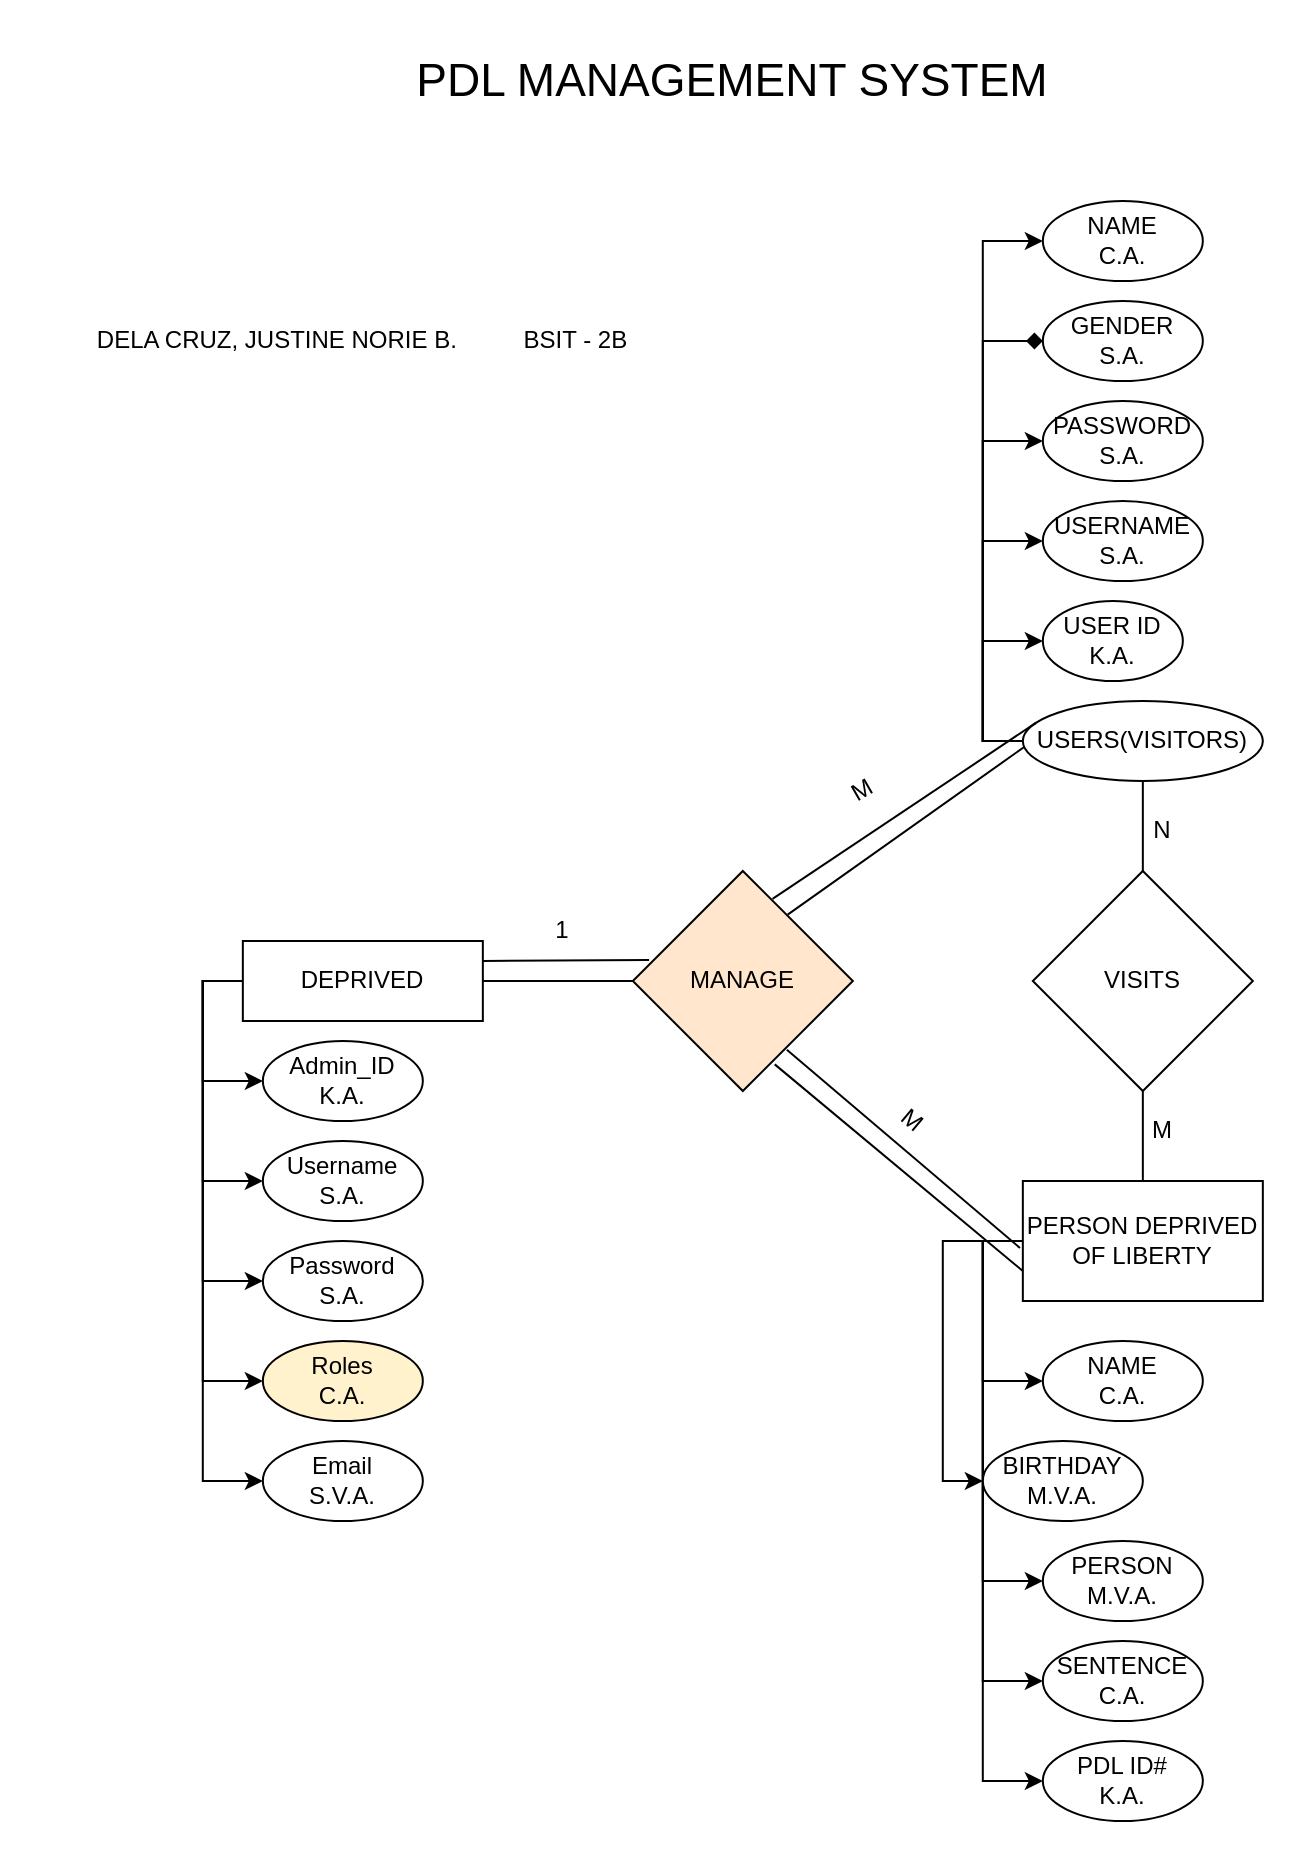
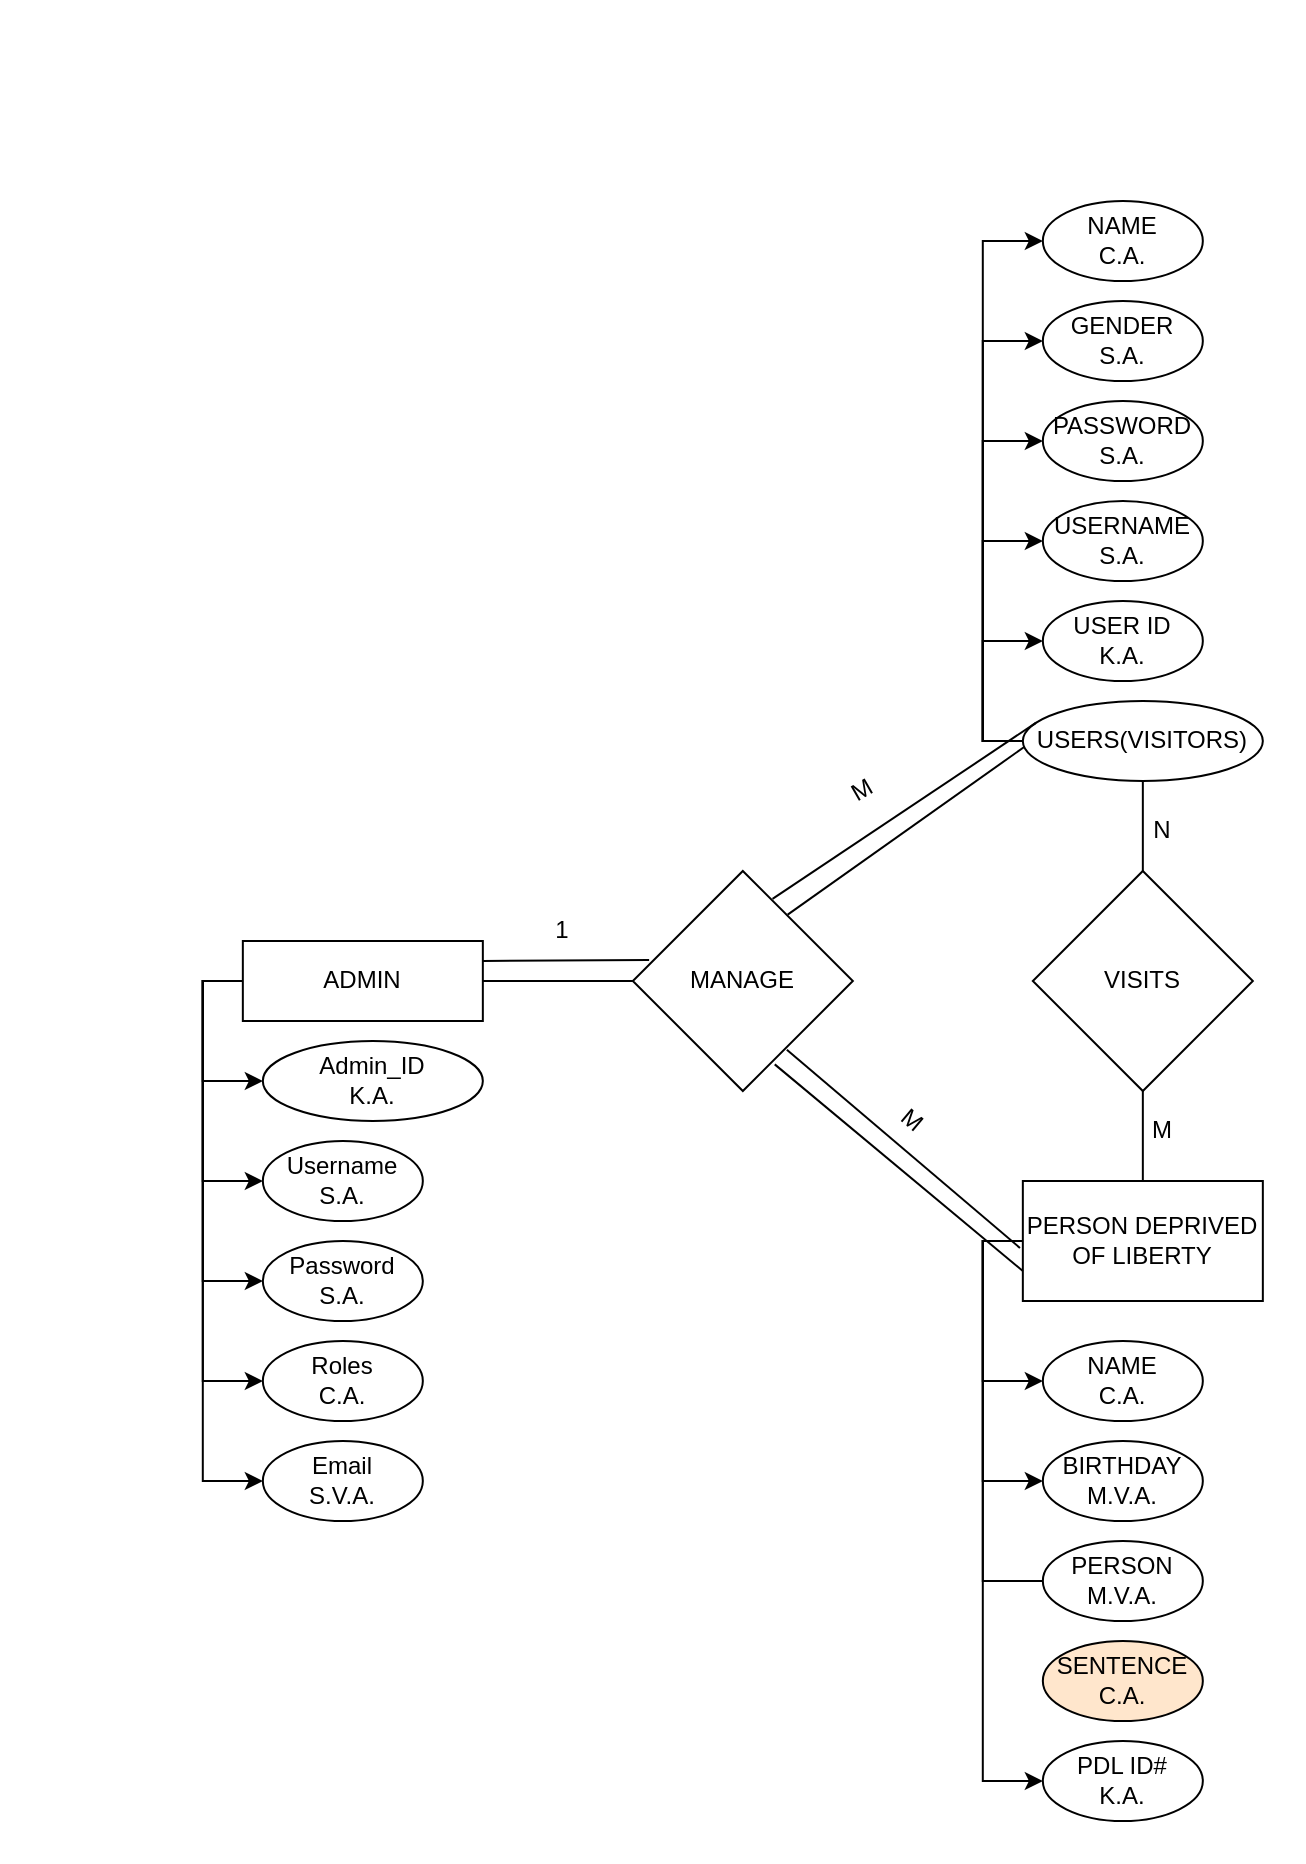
- <mxCell id="51" value="PDL MANAGEMENT SYSTEM" style="text;html=1;align=center;verticalAlign=middle;whiteSpace=wrap;rounded=0;fontSize=23;" vertex="1" parent="1"><mxGeometry x="206" y="20" width="320" height="40" as="geometry" /></mxCell>
- <mxCell id="50" value="DELA CRUZ, JUSTINE NORIE B.&lt;span style=&quot;white-space: pre;&quot;&gt;&#09;&lt;/span&gt;&lt;span style=&quot;white-space: pre;&quot;&gt;&#09;&lt;/span&gt;BSIT - 2B" style="text;html=1;align=center;verticalAlign=middle;whiteSpace=wrap;rounded=0;" vertex="1" parent="1"><mxGeometry x="20.92" y="150" width="320" height="40" as="geometry" /></mxCell>
- <mxCell id="19" style="edgeStyle=orthogonalEdgeStyle;rounded=0;orthogonalLoop=1;jettySize=auto;html=1;entryX=0;entryY=0.5;entryDx=0;entryDy=0;exitX=0;exitY=0.5;exitDx=0;exitDy=0;endArrow=diamond;" edge="1" parent="1" source="21" target="46"><mxGeometry relative="1" as="geometry"><mxPoint x="471" y="240" as="targetPoint" /></mxGeometry></mxCell>
+ <mxCell id="19" style="edgeStyle=orthogonalEdgeStyle;rounded=0;orthogonalLoop=1;jettySize=auto;html=1;entryX=0;entryY=0.5;entryDx=0;entryDy=0;exitX=0;exitY=0.5;exitDx=0;exitDy=0;" edge="1" parent="1" source="21" target="46"><mxGeometry relative="1" as="geometry"><mxPoint x="471" y="240" as="targetPoint" /></mxGeometry></mxCell>
- <mxCell id="49" value="USER ID&lt;div&gt;K.A.&lt;/div&gt;" style="ellipse;whiteSpace=wrap;html=1;" vertex="1" parent="1"><mxGeometry x="520.92" y="300" width="70" height="40" as="geometry" /></mxCell>
+ <mxCell id="49" value="USER ID&lt;div&gt;K.A.&lt;/div&gt;" style="ellipse;whiteSpace=wrap;html=1;" vertex="1" parent="1"><mxGeometry x="520.92" y="300" width="80" height="40" as="geometry" /></mxCell>
- <mxCell id="7" value="DEPRIVED" style="rounded=0;whiteSpace=wrap;html=1;" vertex="1" parent="1"><mxGeometry x="120.92" y="470" width="120" height="40" as="geometry" /></mxCell>
+ <mxCell id="7" value="ADMIN" style="rounded=0;whiteSpace=wrap;html=1;" vertex="1" parent="1"><mxGeometry x="120.92" y="470" width="120" height="40" as="geometry" /></mxCell>
- <mxCell id="8" value="MANAGE" style="rhombus;whiteSpace=wrap;html=1;fillColor=#ffe6cc;" vertex="1" parent="1"><mxGeometry x="315.92" y="435" width="110" height="110" as="geometry" /></mxCell>
+ <mxCell id="8" value="MANAGE" style="rhombus;whiteSpace=wrap;html=1;" vertex="1" parent="1"><mxGeometry x="315.92" y="435" width="110" height="110" as="geometry" /></mxCell>
- <mxCell id="35" value="&lt;div&gt;Admin_ID&lt;/div&gt;&lt;div&gt;K.A.&lt;/div&gt;" style="ellipse;whiteSpace=wrap;html=1;" vertex="1" parent="1"><mxGeometry x="130.92" y="520" width="80" height="40" as="geometry" /></mxCell>
+ <mxCell id="35" value="&lt;div&gt;Admin_ID&lt;/div&gt;&lt;div&gt;K.A.&lt;/div&gt;" style="ellipse;whiteSpace=wrap;html=1;" vertex="1" parent="1"><mxGeometry x="130.92" y="520" width="110" height="40" as="geometry" /></mxCell>
- <mxCell id="38" value="Roles&lt;div&gt;C.A.&lt;/div&gt;" style="ellipse;whiteSpace=wrap;html=1;fillColor=#fff2cc;" vertex="1" parent="1"><mxGeometry x="130.92" y="670" width="80" height="40" as="geometry" /></mxCell>
+ <mxCell id="38" value="Roles&lt;div&gt;C.A.&lt;/div&gt;" style="ellipse;whiteSpace=wrap;html=1;" vertex="1" parent="1"><mxGeometry x="130.92" y="670" width="80" height="40" as="geometry" /></mxCell>
- <mxCell id="41" value="BIRTHDAY&lt;div&gt;M.V.A.&lt;/div&gt;" style="ellipse;whiteSpace=wrap;html=1;" vertex="1" parent="1"><mxGeometry x="490.92" y="720" width="80" height="40" as="geometry" /></mxCell>
+ <mxCell id="41" value="BIRTHDAY&lt;div&gt;M.V.A.&lt;/div&gt;" style="ellipse;whiteSpace=wrap;html=1;" vertex="1" parent="1"><mxGeometry x="520.92" y="720" width="80" height="40" as="geometry" /></mxCell>
- <mxCell id="12" style="edgeStyle=orthogonalEdgeStyle;rounded=0;orthogonalLoop=1;jettySize=auto;html=1;entryX=0;entryY=0.5;entryDx=0;entryDy=0;exitX=0;exitY=0.5;exitDx=0;exitDy=0;" edge="1" parent="1" source="15" target="42"><mxGeometry relative="1" as="geometry" /></mxCell>
+ <mxCell id="12" style="edgeStyle=orthogonalEdgeStyle;rounded=0;orthogonalLoop=1;jettySize=auto;html=1;entryX=0;entryY=0.5;entryDx=0;entryDy=0;exitX=0;exitY=0.5;exitDx=0;exitDy=0;endArrow=none;" edge="1" parent="1" source="15" target="42"><mxGeometry relative="1" as="geometry" /></mxCell>
- <mxCell id="13" style="edgeStyle=orthogonalEdgeStyle;rounded=0;orthogonalLoop=1;jettySize=auto;html=1;entryX=0;entryY=0.5;entryDx=0;entryDy=0;exitX=0;exitY=0.5;exitDx=0;exitDy=0;" edge="1" parent="1" source="15" target="43"><mxGeometry relative="1" as="geometry" /></mxCell>
- <mxCell id="43" value="SENTENCE&lt;div&gt;C.A.&lt;/div&gt;" style="ellipse;whiteSpace=wrap;html=1;" vertex="1" parent="1"><mxGeometry x="520.92" y="820" width="80" height="40" as="geometry" /></mxCell>
+ <mxCell id="43" value="SENTENCE&lt;div&gt;C.A.&lt;/div&gt;" style="ellipse;whiteSpace=wrap;html=1;fillColor=#ffe6cc;" vertex="1" parent="1"><mxGeometry x="520.92" y="820" width="80" height="40" as="geometry" /></mxCell>
